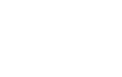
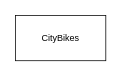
+ <mxCell id="2" value="CityBikes" style="rounded=0;whiteSpace=wrap;html=1;" parent="1" vertex="1"><mxGeometry x="20" y="20" width="120" height="60" as="geometry" /></mxCell>
